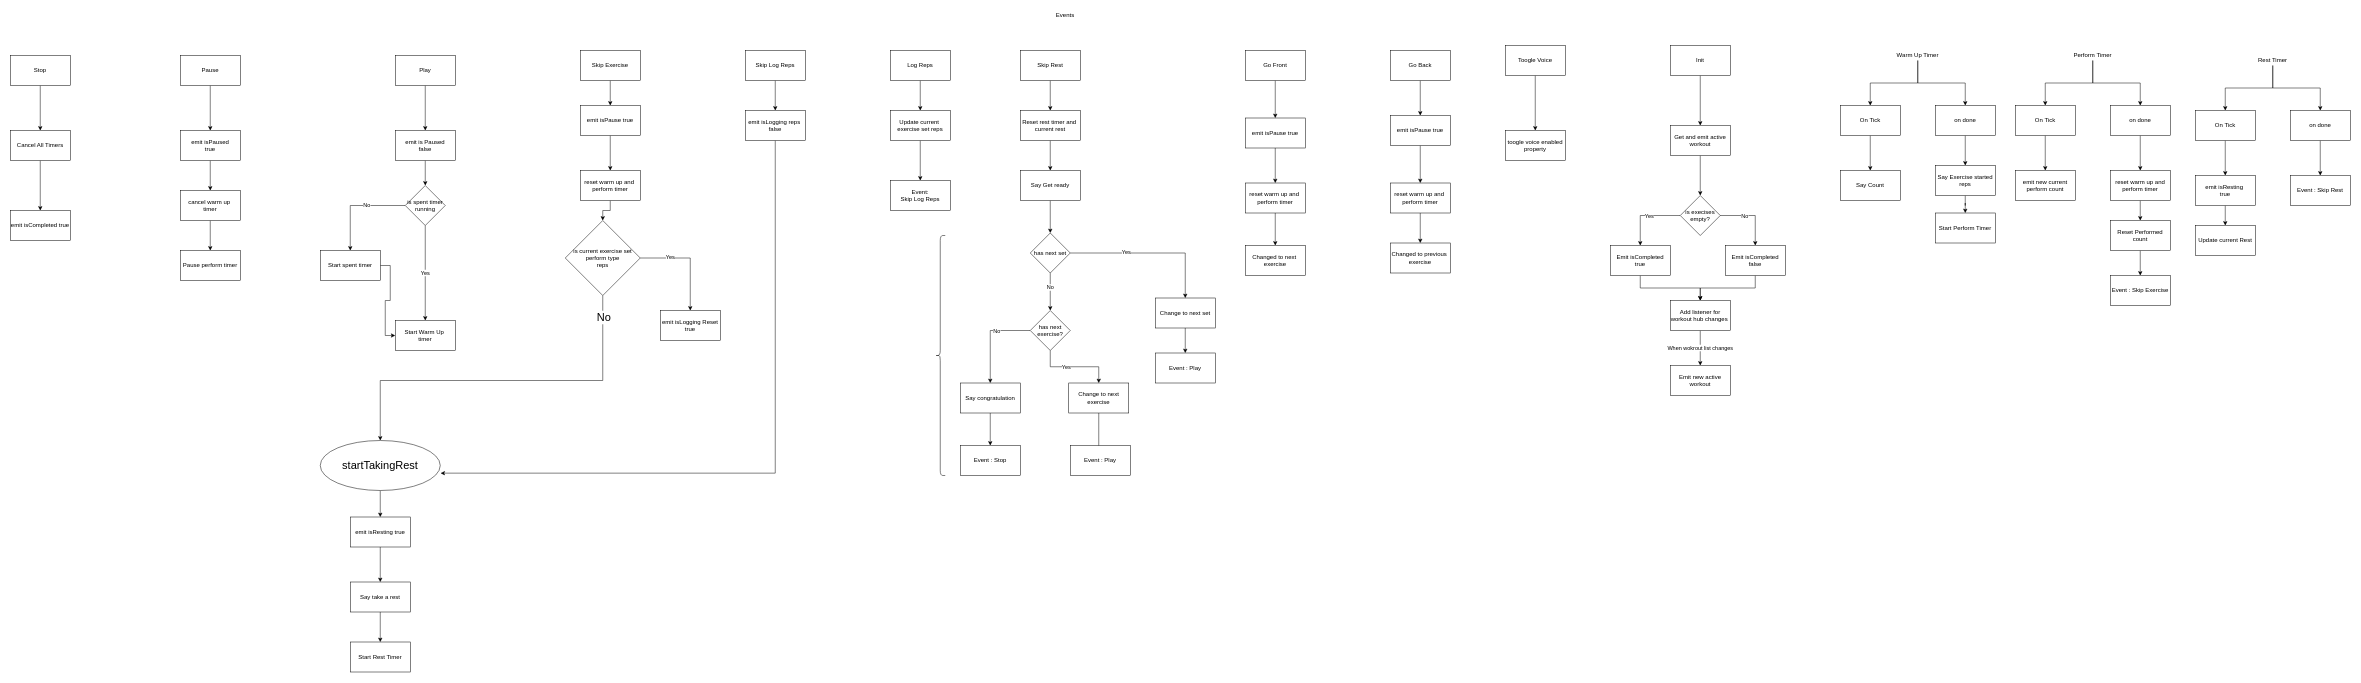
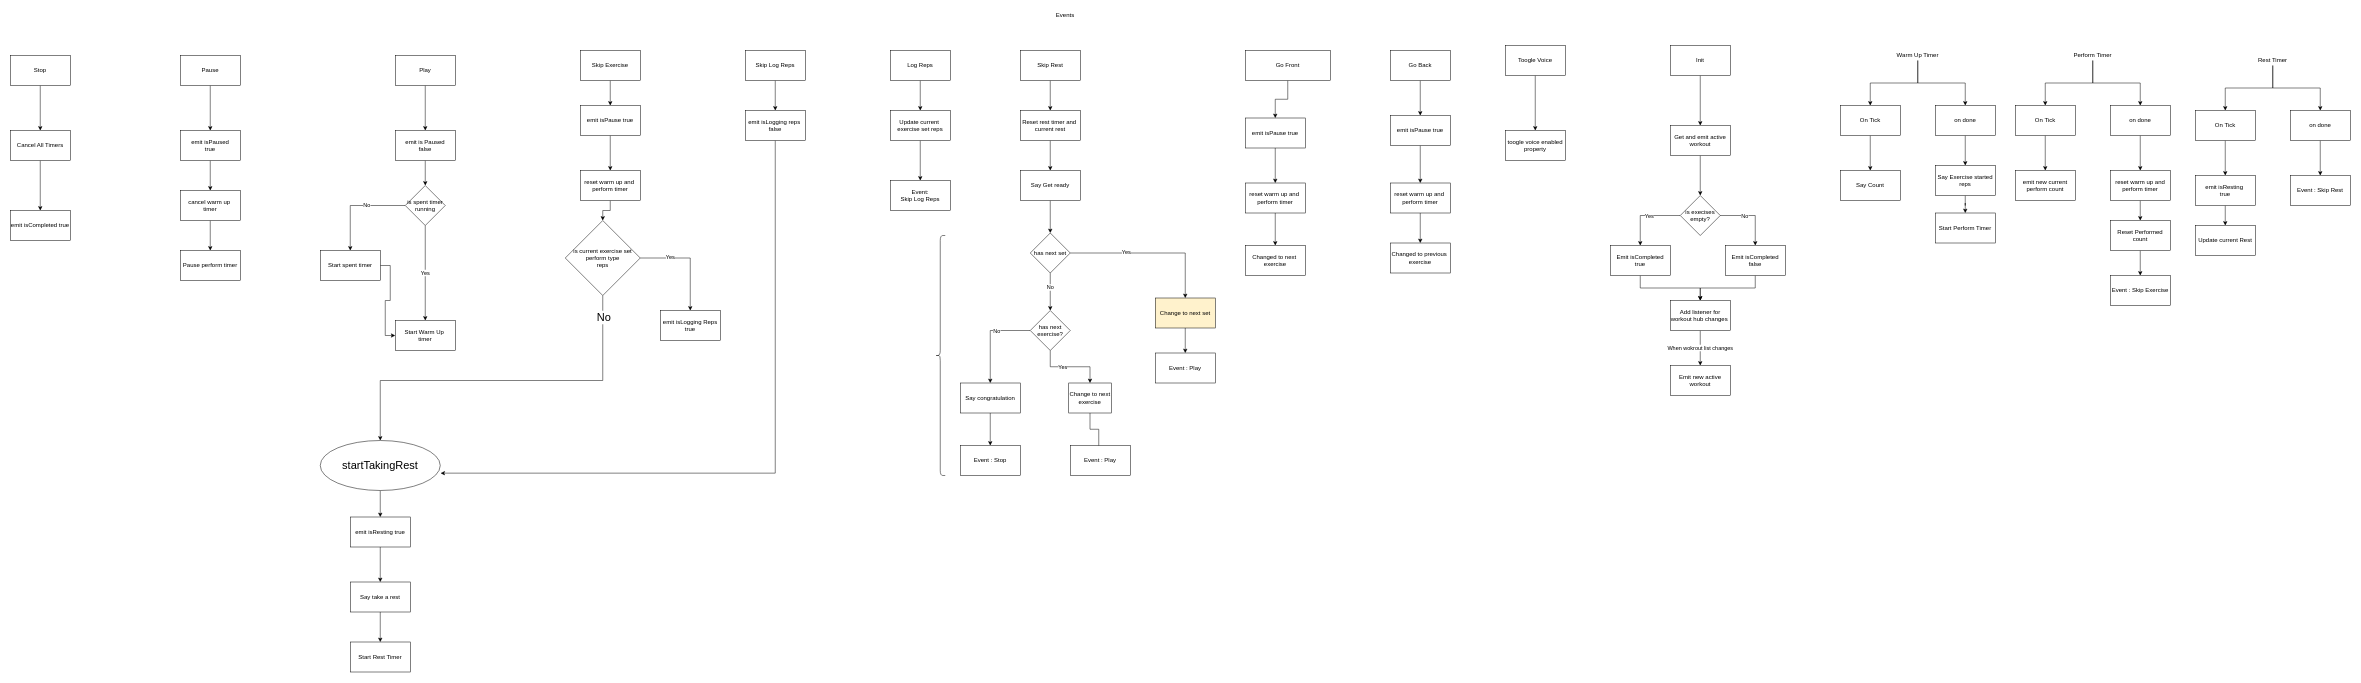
- <mxCell id="14" value="Go Front" style="rounded=0;whiteSpace=wrap;html=1;" vertex="1" parent="1"><mxGeometry x="2490" y="100" width="120" height="60" as="geometry" /></mxCell>
+ <mxCell id="14" value="Go Front" style="rounded=0;whiteSpace=wrap;html=1;" vertex="1" parent="1"><mxGeometry x="2490" y="100" width="170" height="60" as="geometry" /></mxCell>
- <mxCell id="59" value="Change to next set" style="rounded=0;whiteSpace=wrap;html=1;" vertex="1" parent="1"><mxGeometry x="2310" y="595" width="120" height="60" as="geometry" /></mxCell>
+ <mxCell id="59" value="Change to next set" style="rounded=0;whiteSpace=wrap;html=1;fillColor=#fff2cc;" vertex="1" parent="1"><mxGeometry x="2310" y="595" width="120" height="60" as="geometry" /></mxCell>
- <mxCell id="39" value="emit isLogging Reset&lt;br&gt;true" style="rounded=0;whiteSpace=wrap;html=1;" vertex="1" parent="1"><mxGeometry x="1320" y="620" width="120" height="60" as="geometry" /></mxCell>
+ <mxCell id="39" value="emit isLogging Reps&lt;br&gt;true" style="rounded=0;whiteSpace=wrap;html=1;" vertex="1" parent="1"><mxGeometry x="1320" y="620" width="120" height="60" as="geometry" /></mxCell>
- <mxCell id="70" value="Change to next exercise" style="rounded=0;whiteSpace=wrap;html=1;" vertex="1" parent="1"><mxGeometry x="2137" y="765" width="120" height="60" as="geometry" /></mxCell>
+ <mxCell id="70" value="Change to next exercise" style="rounded=0;whiteSpace=wrap;html=1;" vertex="1" parent="1"><mxGeometry x="2137" y="765" width="85" height="60" as="geometry" /></mxCell>
